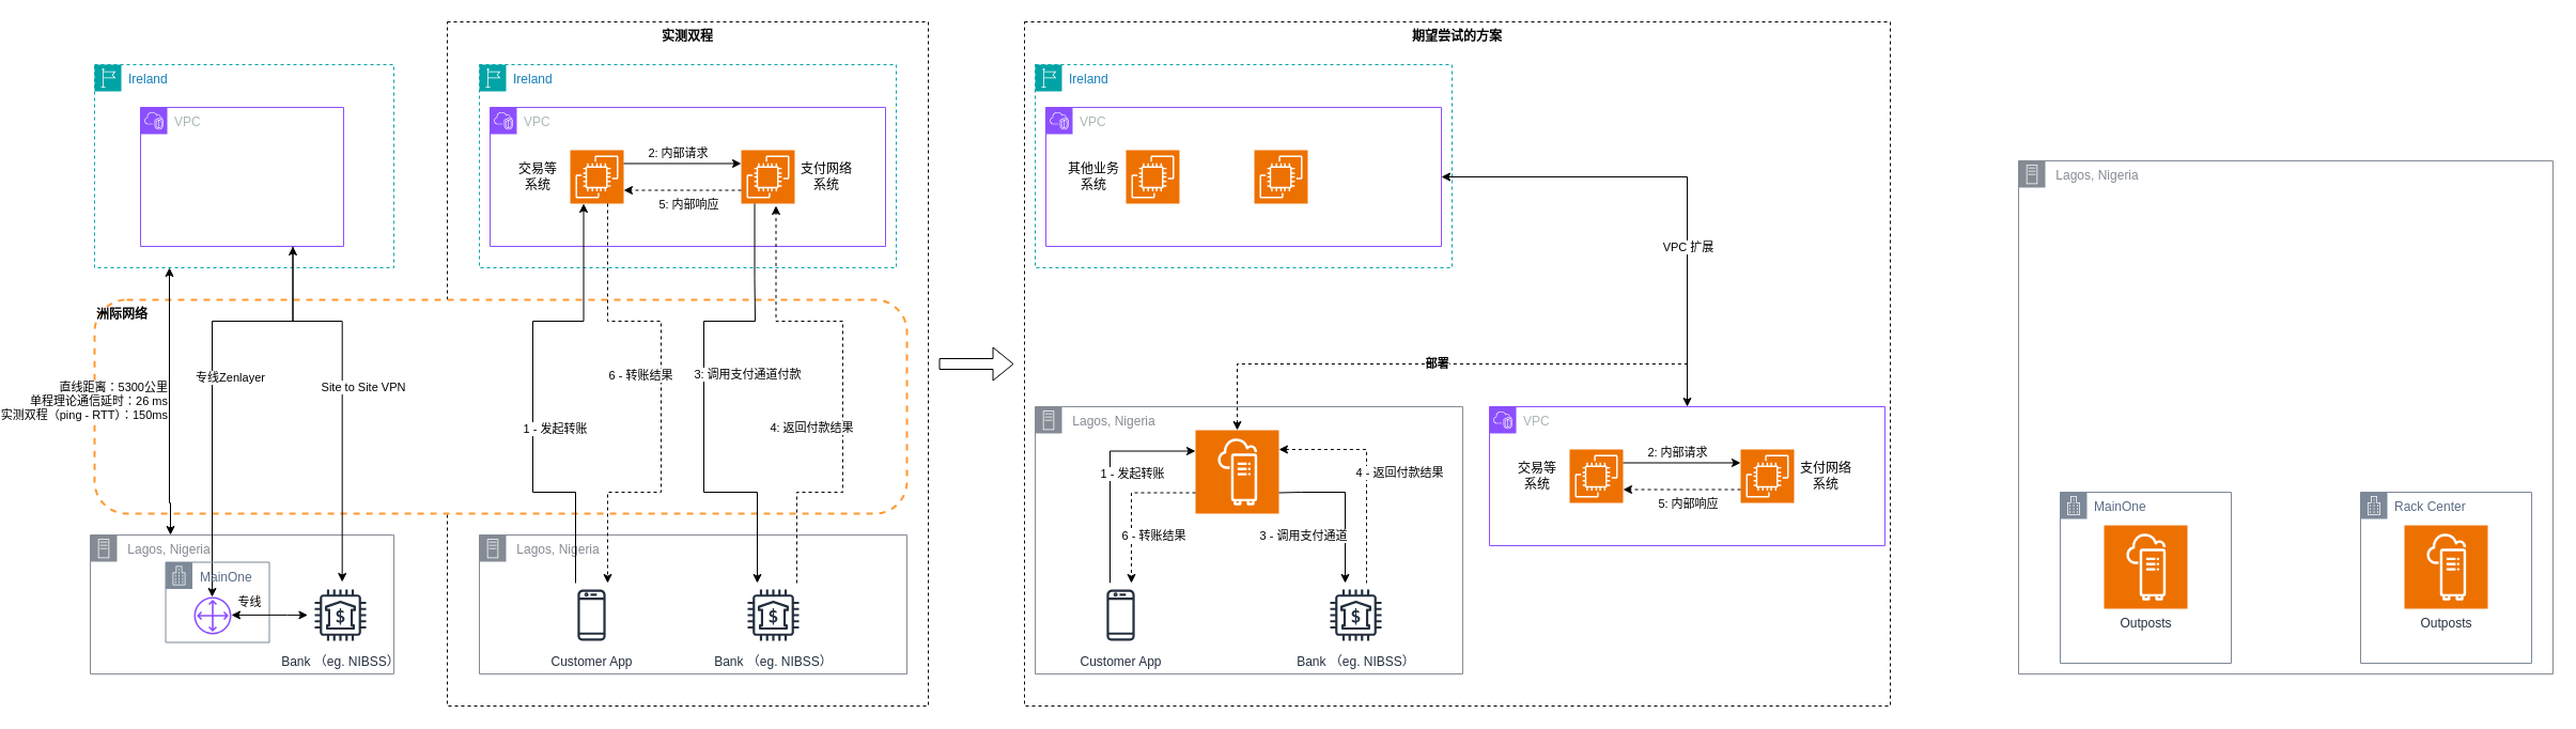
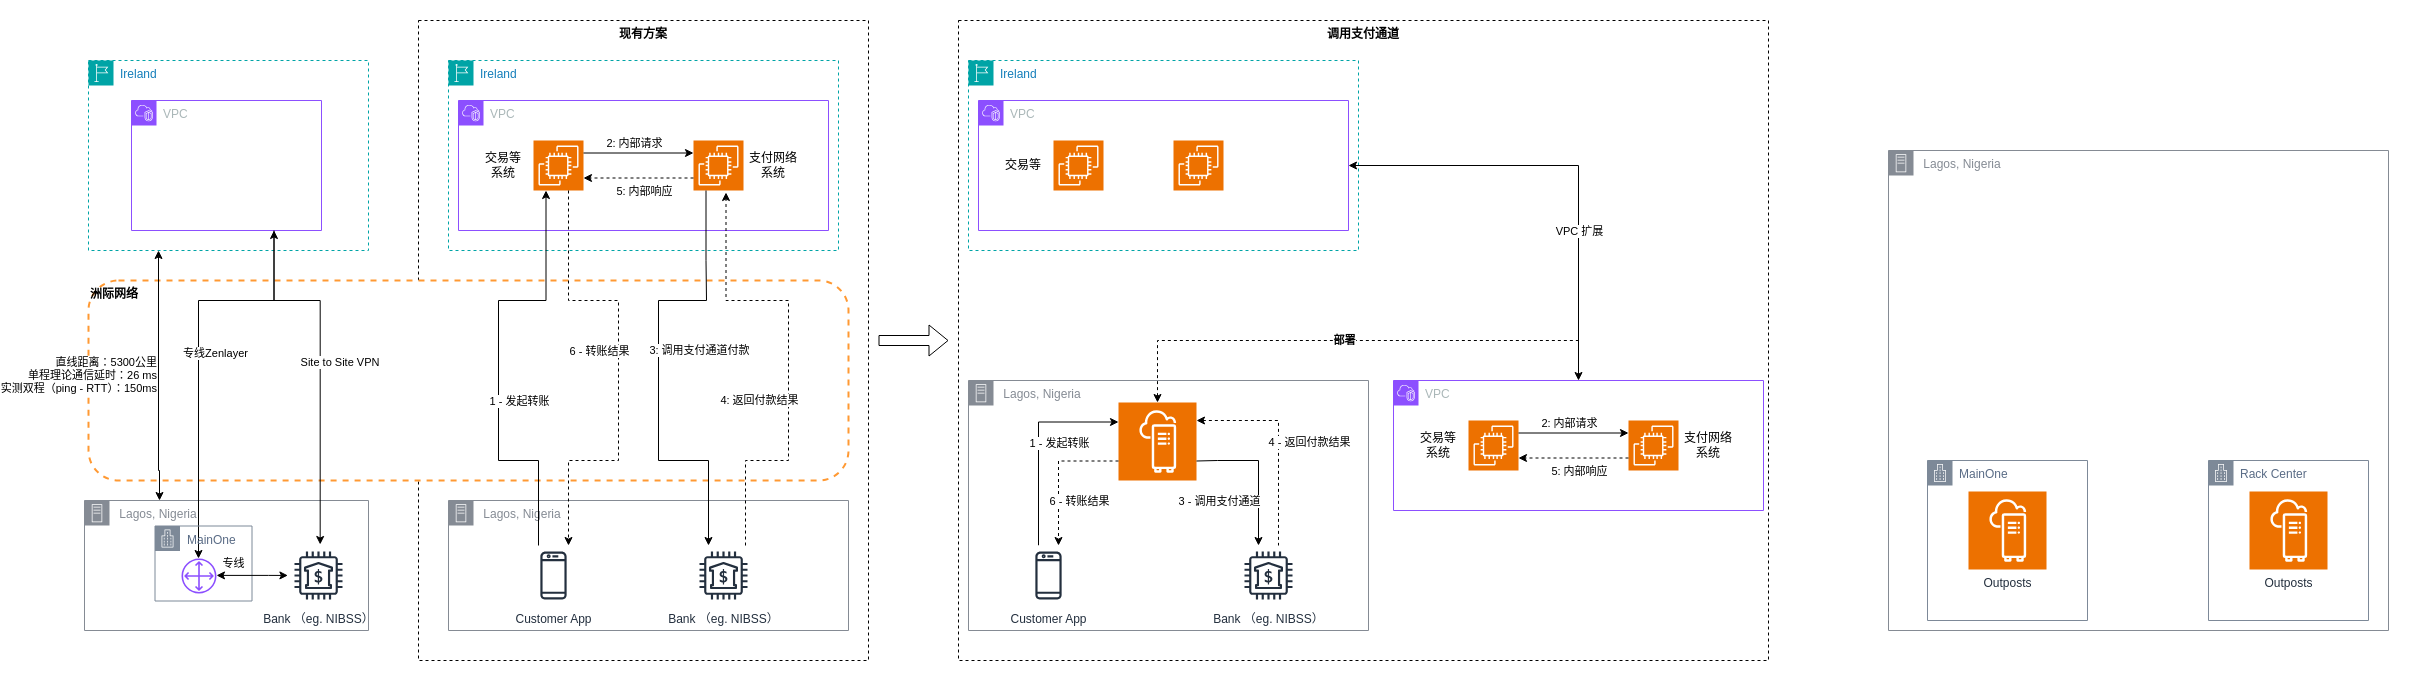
- <mxCell id="8" value="实测双程" style="rounded=0;whiteSpace=wrap;html=1;dashed=1;verticalAlign=top;fontStyle=1" parent="1" vertex="1"><mxGeometry x="354" y="20" width="450" height="640" as="geometry" /></mxCell>
+ <mxCell id="8" value="现有方案" style="rounded=0;whiteSpace=wrap;html=1;dashed=1;verticalAlign=top;fontStyle=1" parent="1" vertex="1"><mxGeometry x="354" y="20" width="450" height="640" as="geometry" /></mxCell>
- <mxCell id="2" value="期望尝试的方案" style="rounded=0;whiteSpace=wrap;html=1;dashed=1;verticalAlign=top;fontStyle=1" parent="1" vertex="1"><mxGeometry x="894" y="20" width="810" height="640" as="geometry" /></mxCell>
+ <mxCell id="2" value="调用支付通道" style="rounded=0;whiteSpace=wrap;html=1;dashed=1;verticalAlign=top;fontStyle=1" parent="1" vertex="1"><mxGeometry x="894" y="20" width="810" height="640" as="geometry" /></mxCell>
- <mxCell id="6" value="其他业务系统" style="text;html=1;align=center;verticalAlign=middle;whiteSpace=wrap;rounded=0;" parent="4" vertex="1"><mxGeometry x="15" y="50" width="60" height="30" as="geometry" /></mxCell>
+ <mxCell id="6" value="交易等" style="text;html=1;align=center;verticalAlign=middle;whiteSpace=wrap;rounded=0;" parent="4" vertex="1"><mxGeometry x="15" y="50" width="60" height="30" as="geometry" /></mxCell>
